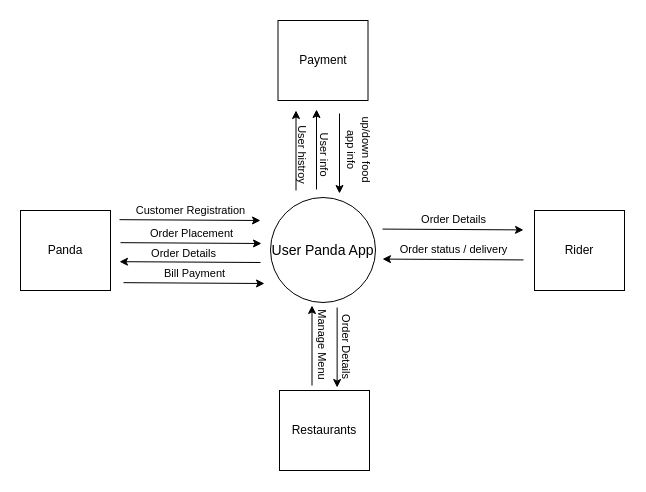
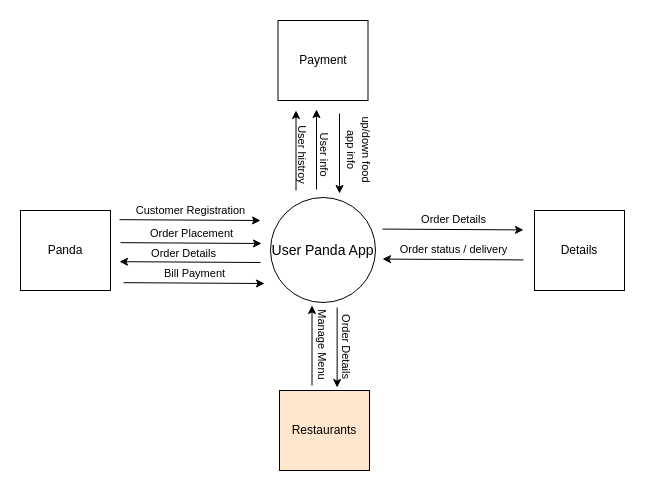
- <mxCell id="6" value="Rider" style="rounded=0;whiteSpace=wrap;html=1;" vertex="1" parent="1"><mxGeometry x="534" y="210" width="90" height="80" as="geometry" /></mxCell>
+ <mxCell id="6" value="Details" style="rounded=0;whiteSpace=wrap;html=1;" vertex="1" parent="1"><mxGeometry x="534" y="210" width="90" height="80" as="geometry" /></mxCell>
- <mxCell id="7" value="Restaurants" style="rounded=0;whiteSpace=wrap;html=1;" vertex="1" parent="1"><mxGeometry x="279" y="390" width="90" height="80" as="geometry" /></mxCell>
+ <mxCell id="7" value="Restaurants" style="rounded=0;whiteSpace=wrap;html=1;fillColor=#ffe6cc;" vertex="1" parent="1"><mxGeometry x="279" y="390" width="90" height="80" as="geometry" /></mxCell>
